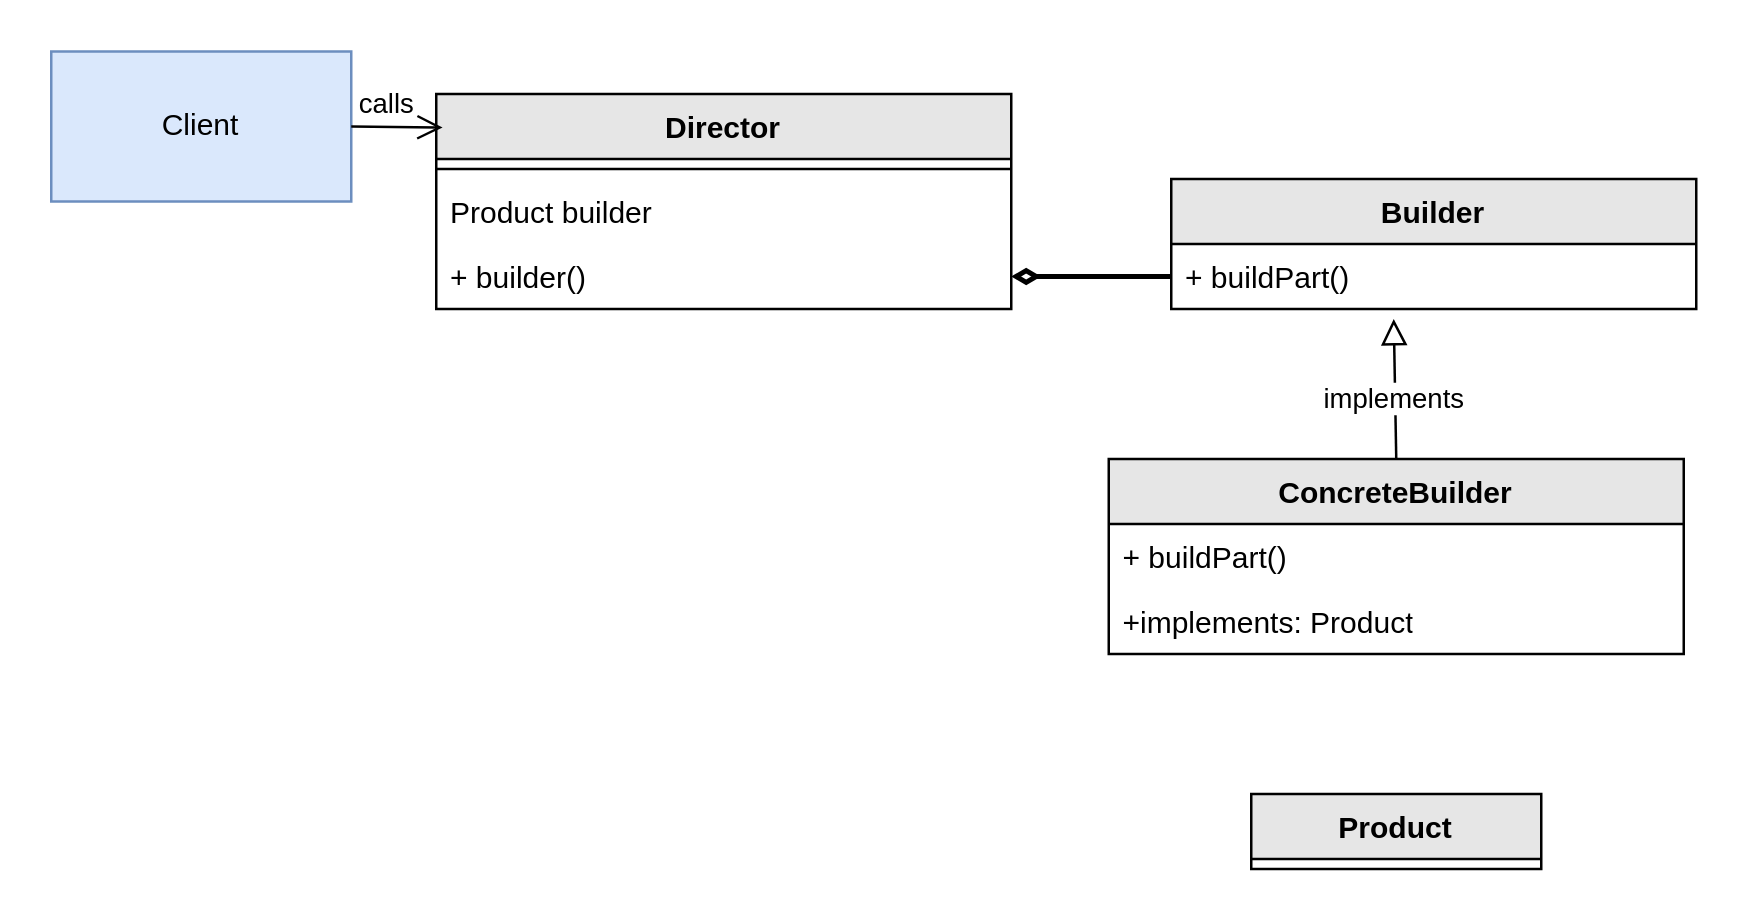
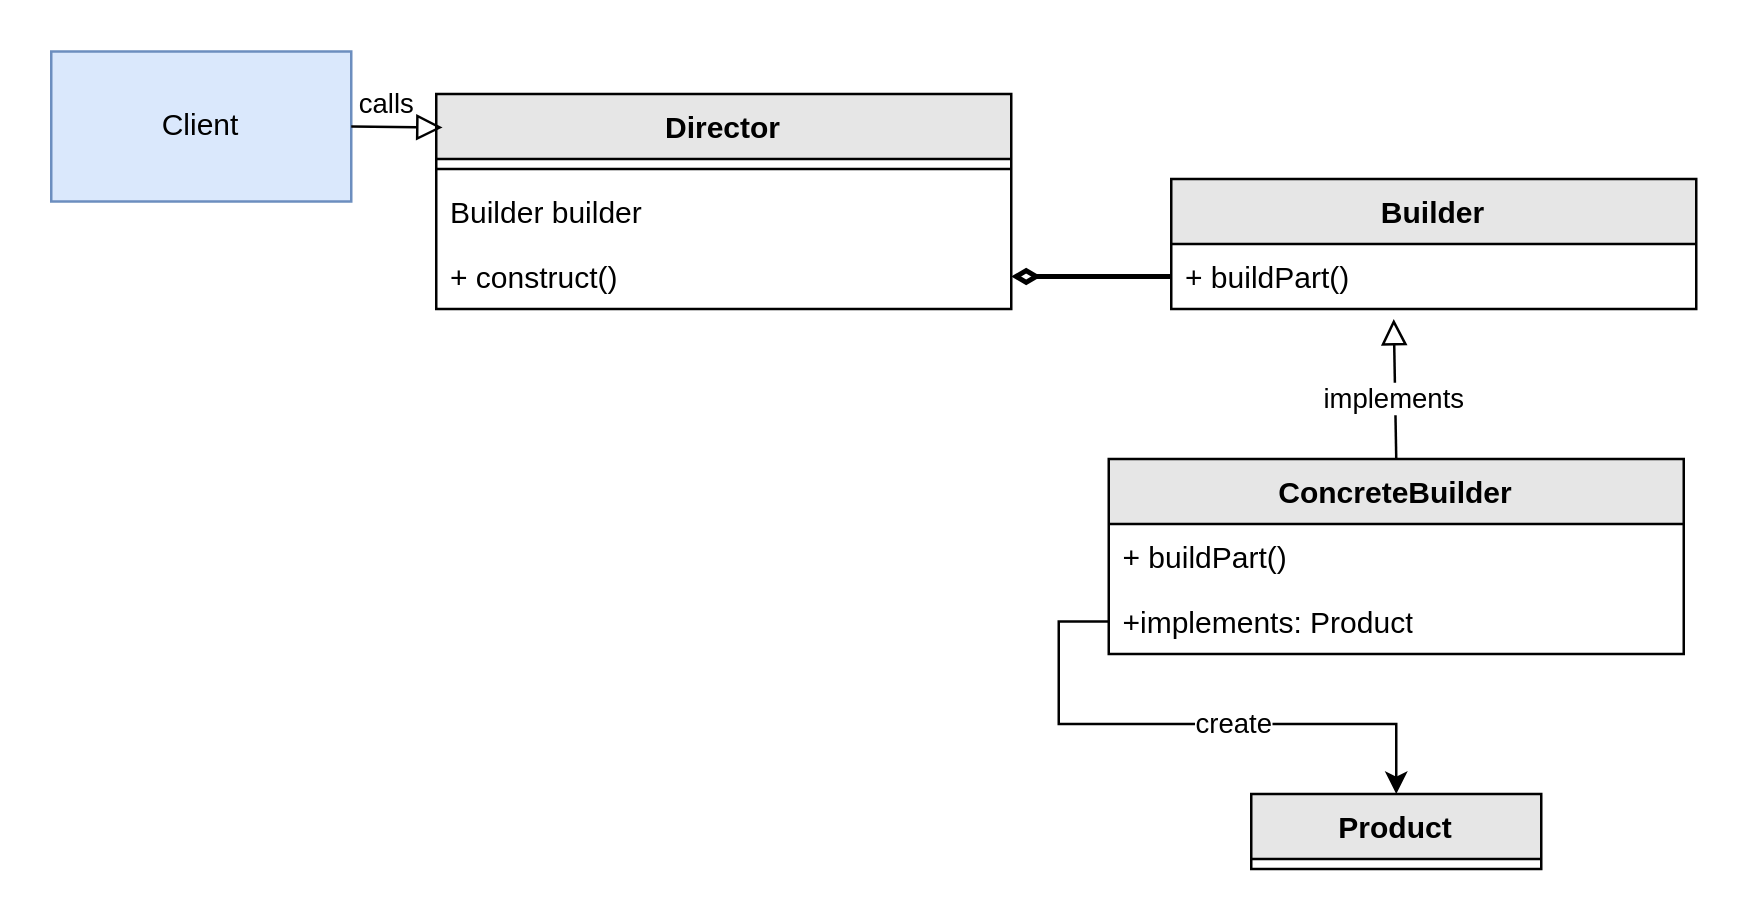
- <mxCell id="14" value="calls" style="html=1;verticalAlign=bottom;endArrow=open;endSize=8;curved=0;rounded=0;exitX=1;exitY=0.5;exitDx=0;exitDy=0;endFill=0;entryX=0.011;entryY=0.156;entryDx=0;entryDy=0;entryPerimeter=0;" edge="1" parent="1" source="13" target="2"><mxGeometry x="-0.225" relative="1" as="geometry"><mxPoint x="92" y="247" as="sourcePoint" /><mxPoint x="299" y="161" as="targetPoint" /><mxPoint as="offset" /></mxGeometry></mxCell>
+ <mxCell id="14" value="calls" style="html=1;verticalAlign=bottom;endArrow=block;endSize=8;curved=0;rounded=0;exitX=1;exitY=0.5;exitDx=0;exitDy=0;endFill=0;entryX=0.011;entryY=0.156;entryDx=0;entryDy=0;entryPerimeter=0;" edge="1" parent="1" source="13" target="2"><mxGeometry x="-0.225" relative="1" as="geometry"><mxPoint x="92" y="247" as="sourcePoint" /><mxPoint x="299" y="161" as="targetPoint" /><mxPoint as="offset" /></mxGeometry></mxCell>
- <mxCell id="4" value="Product builder" style="text;strokeColor=none;fillColor=none;align=left;verticalAlign=top;spacingLeft=4;spacingRight=4;overflow=hidden;rotatable=0;points=[[0,0.5],[1,0.5]];portConstraint=eastwest;whiteSpace=wrap;html=1;" vertex="1" parent="2"><mxGeometry y="34" width="230" height="26" as="geometry" /></mxCell>
+ <mxCell id="4" value="Builder builder" style="text;strokeColor=none;fillColor=none;align=left;verticalAlign=top;spacingLeft=4;spacingRight=4;overflow=hidden;rotatable=0;points=[[0,0.5],[1,0.5]];portConstraint=eastwest;whiteSpace=wrap;html=1;" vertex="1" parent="2"><mxGeometry y="34" width="230" height="26" as="geometry" /></mxCell>
- <mxCell id="5" value="+ builder()" style="text;strokeColor=none;fillColor=none;align=left;verticalAlign=top;spacingLeft=4;spacingRight=4;overflow=hidden;rotatable=0;points=[[0,0.5],[1,0.5]];portConstraint=eastwest;whiteSpace=wrap;html=1;" vertex="1" parent="2"><mxGeometry y="60" width="230" height="26" as="geometry" /></mxCell>
+ <mxCell id="5" value="+ construct()" style="text;strokeColor=none;fillColor=none;align=left;verticalAlign=top;spacingLeft=4;spacingRight=4;overflow=hidden;rotatable=0;points=[[0,0.5],[1,0.5]];portConstraint=eastwest;whiteSpace=wrap;html=1;" vertex="1" parent="2"><mxGeometry y="60" width="230" height="26" as="geometry" /></mxCell>
+ <mxCell id="15" style="edgeStyle=orthogonalEdgeStyle;rounded=0;orthogonalLoop=1;jettySize=auto;html=1;" edge="1" parent="1" source="10" target="11"><mxGeometry relative="1" as="geometry" /></mxCell>
+ <mxCell id="16" value="create" style="edgeLabel;html=1;align=center;verticalAlign=middle;resizable=0;points=[];" vertex="1" connectable="0" parent="15"><mxGeometry x="0.161" y="1" relative="1" as="geometry"><mxPoint as="offset" /></mxGeometry></mxCell>
